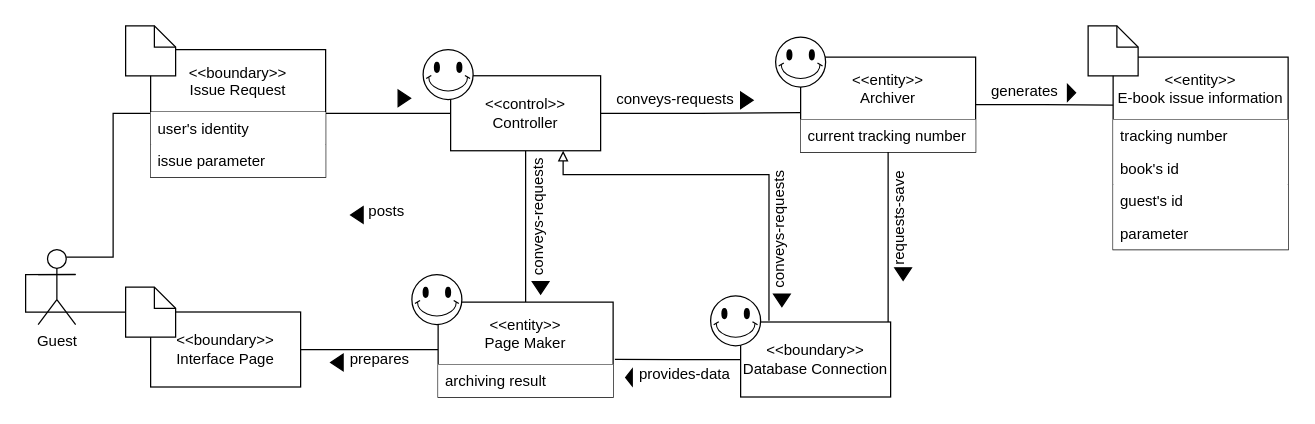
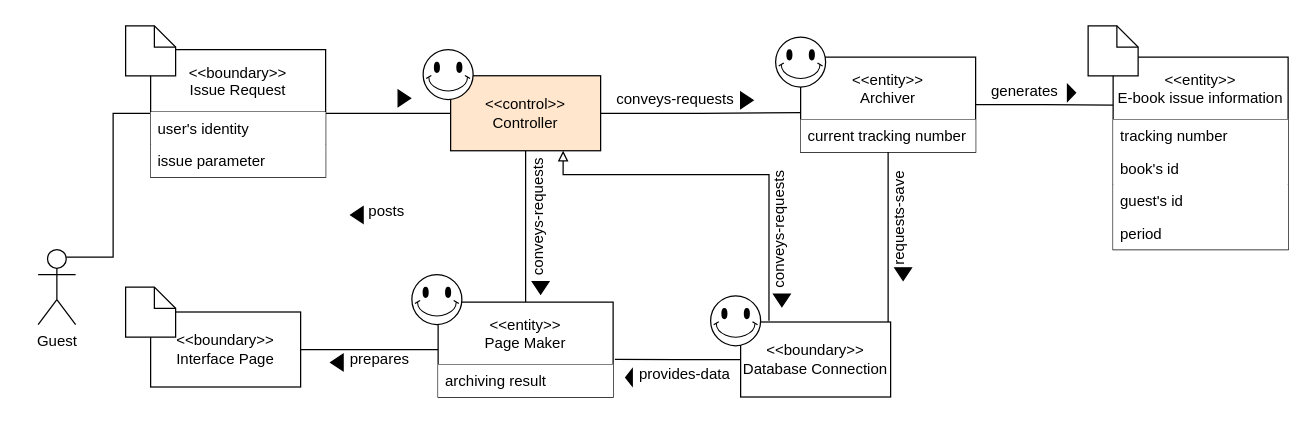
- <mxCell id="4" value="&amp;lt;&amp;lt;control&amp;gt;&amp;gt;&lt;br&gt;Controller" style="rounded=0;whiteSpace=wrap;html=1;" vertex="1" parent="1"><mxGeometry x="360" y="60" width="120" height="60" as="geometry" /></mxCell>
+ <mxCell id="4" value="&amp;lt;&amp;lt;control&amp;gt;&amp;gt;&lt;br&gt;Controller" style="rounded=0;whiteSpace=wrap;html=1;fillColor=#ffe6cc;" vertex="1" parent="1"><mxGeometry x="360" y="60" width="120" height="60" as="geometry" /></mxCell>
- <mxCell id="44" value="parameter" style="text;align=left;verticalAlign=top;spacingLeft=4;spacingRight=4;overflow=hidden;rotatable=0;points=[[0,0.5],[1,0.5]];portConstraint=eastwest;fillColor=#ffffff;" vertex="1" parent="40"><mxGeometry y="128" width="140" height="26" as="geometry" /></mxCell>
+ <mxCell id="44" value="period" style="text;align=left;verticalAlign=top;spacingLeft=4;spacingRight=4;overflow=hidden;rotatable=0;points=[[0,0.5],[1,0.5]];portConstraint=eastwest;fillColor=#ffffff;" vertex="1" parent="40"><mxGeometry y="128" width="140" height="26" as="geometry" /></mxCell>
- <mxCell id="11" style="edgeStyle=orthogonalEdgeStyle;rounded=0;orthogonalLoop=1;jettySize=auto;html=1;endArrow=none;endFill=0;exitX=1;exitY=0.333;exitDx=0;exitDy=0;exitPerimeter=0;" edge="1" parent="1" source="12" target="6"><mxGeometry relative="1" as="geometry"><Array as="points"><mxPoint x="20" y="219" /><mxPoint x="20" y="249" /><mxPoint x="220" y="249" /></Array></mxGeometry></mxCell>
